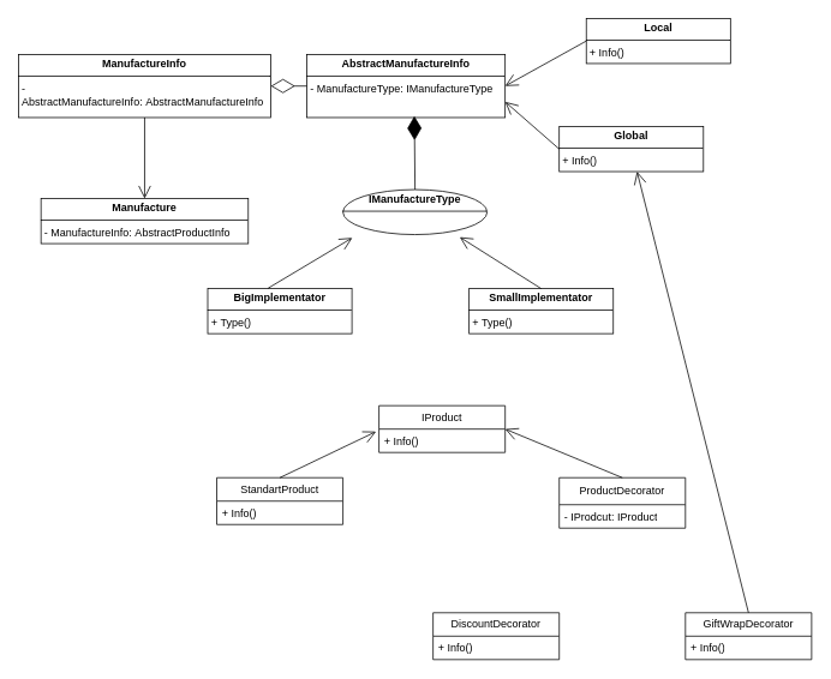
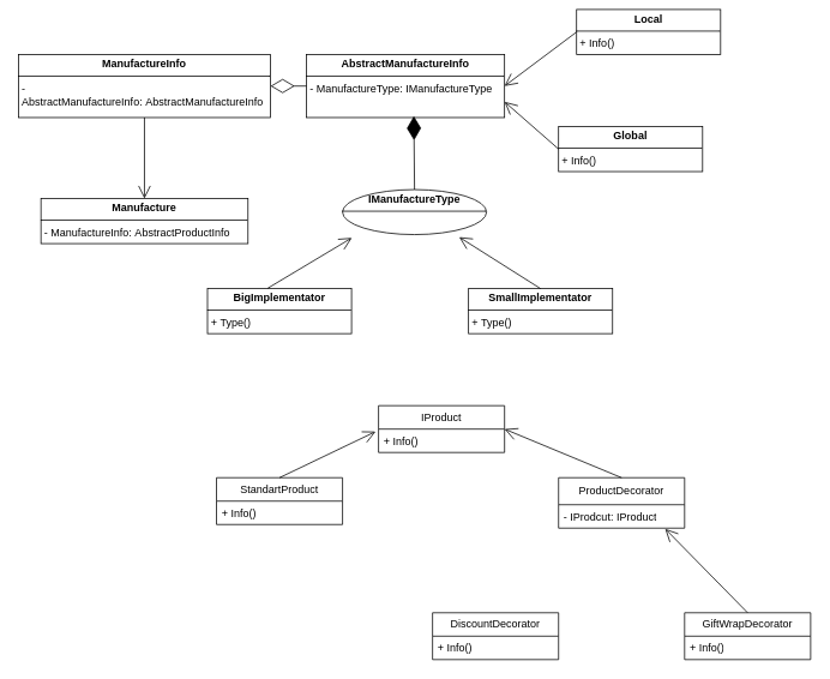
- <mxCell id="4" value="&lt;p style=&quot;margin:0px;margin-top:4px;text-align:center;&quot;&gt;&lt;b&gt;Local&lt;/b&gt;&lt;/p&gt;&lt;hr size=&quot;1&quot; style=&quot;border-style:solid;&quot;&gt;&lt;p style=&quot;margin:0px;margin-left:4px;&quot;&gt;+ Info()&lt;span style=&quot;background-color: initial;&quot;&gt;&amp;nbsp;&lt;/span&gt;&lt;/p&gt;" style="verticalAlign=top;align=left;overflow=fill;html=1;whiteSpace=wrap;" parent="1" vertex="1"><mxGeometry x="650" y="20" width="160" height="50" as="geometry" /></mxCell>
+ <mxCell id="4" value="&lt;p style=&quot;margin:0px;margin-top:4px;text-align:center;&quot;&gt;&lt;b&gt;Local&lt;/b&gt;&lt;/p&gt;&lt;hr size=&quot;1&quot; style=&quot;border-style:solid;&quot;&gt;&lt;p style=&quot;margin:0px;margin-left:4px;&quot;&gt;+ Info()&lt;span style=&quot;background-color: initial;&quot;&gt;&amp;nbsp;&lt;/span&gt;&lt;/p&gt;" style="verticalAlign=top;align=left;overflow=fill;html=1;whiteSpace=wrap;" parent="1" vertex="1"><mxGeometry x="640" y="10" width="160" height="50" as="geometry" /></mxCell>
- <mxCell id="27" value="" style="endArrow=open;endFill=1;endSize=12;html=1;rounded=0;exitX=0.5;exitY=0;exitDx=0;exitDy=0;" parent="1" source="23" target="5" edge="1"><mxGeometry width="160" relative="1" as="geometry"><mxPoint x="510" y="540" as="sourcePoint" /><mxPoint x="720" y="580" as="targetPoint" /></mxGeometry></mxCell>
+ <mxCell id="27" value="" style="endArrow=open;endFill=1;endSize=12;html=1;rounded=0;exitX=0.5;exitY=0;exitDx=0;exitDy=0;entryX=0.846;entryY=1.031;entryDx=0;entryDy=0;entryPerimeter=0;" parent="1" source="23" target="16" edge="1"><mxGeometry width="160" relative="1" as="geometry"><mxPoint x="510" y="540" as="sourcePoint" /><mxPoint x="720" y="580" as="targetPoint" /></mxGeometry></mxCell>
